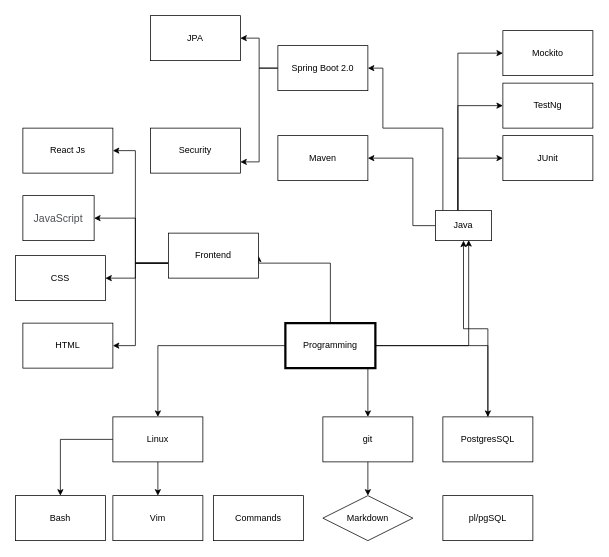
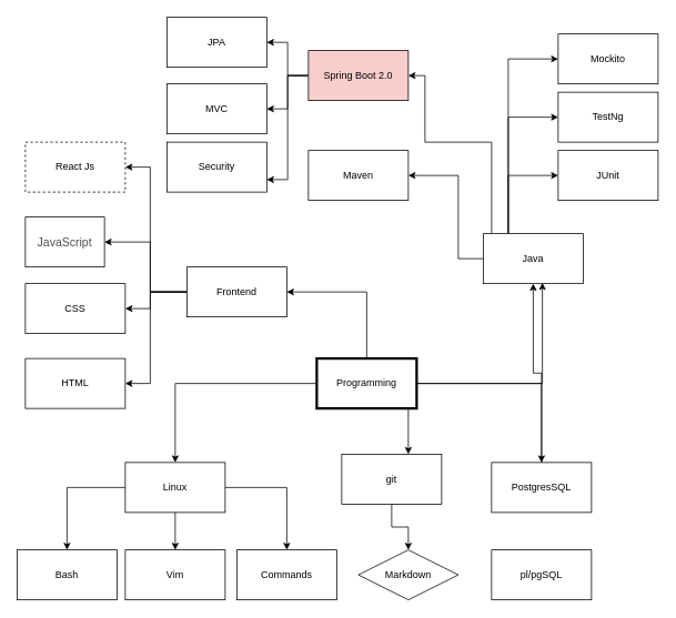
- <mxCell id="29" value="Spring Boot 2.0" style="rounded=0;whiteSpace=wrap;html=1;" vertex="1" parent="1"><mxGeometry x="370" y="60" width="120" height="60" as="geometry" /></mxCell>
+ <mxCell id="29" value="Spring Boot 2.0" style="rounded=0;whiteSpace=wrap;html=1;fillColor=#f8cecc;" vertex="1" parent="1"><mxGeometry x="370" y="60" width="120" height="60" as="geometry" /></mxCell>
+ <mxCell id="32" value="MVC" style="rounded=0;whiteSpace=wrap;html=1;" vertex="1" parent="1"><mxGeometry x="200" y="100" width="120" height="60" as="geometry" /></mxCell>
+ <mxCell id="27" style="edgeStyle=orthogonalEdgeStyle;rounded=0;orthogonalLoop=1;jettySize=auto;html=1;entryX=1;entryY=0.5;entryDx=0;entryDy=0;" edge="1" parent="1" source="29" target="32"><mxGeometry relative="1" as="geometry" /></mxCell>
- <mxCell id="42" value="React Js" style="rounded=0;whiteSpace=wrap;html=1;" vertex="1" parent="1"><mxGeometry x="30" y="170" width="120" height="60" as="geometry" /></mxCell>
+ <mxCell id="42" value="React Js" style="rounded=0;whiteSpace=wrap;html=1;dashed=1;" vertex="1" parent="1"><mxGeometry x="30" y="170" width="120" height="60" as="geometry" /></mxCell>
- <mxCell id="15" value="Java" style="rounded=0;whiteSpace=wrap;html=1;" vertex="1" parent="1"><mxGeometry x="580" y="280" width="75" height="40" as="geometry" /></mxCell>
+ <mxCell id="15" value="Java" style="rounded=0;whiteSpace=wrap;html=1;" vertex="1" parent="1"><mxGeometry x="580" y="280" width="120" height="60" as="geometry" /></mxCell>
- <mxCell id="41" value="Frontend" style="rounded=0;whiteSpace=wrap;html=1;" vertex="1" parent="1"><mxGeometry x="224" y="310" width="120" height="60" as="geometry" /></mxCell>
+ <mxCell id="41" value="Frontend" style="rounded=0;whiteSpace=wrap;html=1;" vertex="1" parent="1"><mxGeometry x="224" y="320" width="120" height="60" as="geometry" /></mxCell>
- <mxCell id="44" value="CSS" style="rounded=0;whiteSpace=wrap;html=1;" vertex="1" parent="1"><mxGeometry x="20" y="340" width="120" height="60" as="geometry" /></mxCell>
+ <mxCell id="44" value="CSS" style="rounded=0;whiteSpace=wrap;html=1;" vertex="1" parent="1"><mxGeometry x="30" y="340" width="120" height="60" as="geometry" /></mxCell>
+ <mxCell id="21" style="edgeStyle=orthogonalEdgeStyle;rounded=0;orthogonalLoop=1;jettySize=auto;html=1;entryX=0.5;entryY=0;entryDx=0;entryDy=0;" edge="1" parent="1" source="22" target="25"><mxGeometry relative="1" as="geometry" /></mxCell>
- <mxCell id="9" value="git" style="rounded=0;whiteSpace=wrap;html=1;" vertex="1" parent="1"><mxGeometry x="430" y="555" width="120" height="60" as="geometry" /></mxCell>
+ <mxCell id="9" value="git" style="rounded=0;whiteSpace=wrap;html=1;" vertex="1" parent="1"><mxGeometry x="410" y="545" width="120" height="60" as="geometry" /></mxCell>
